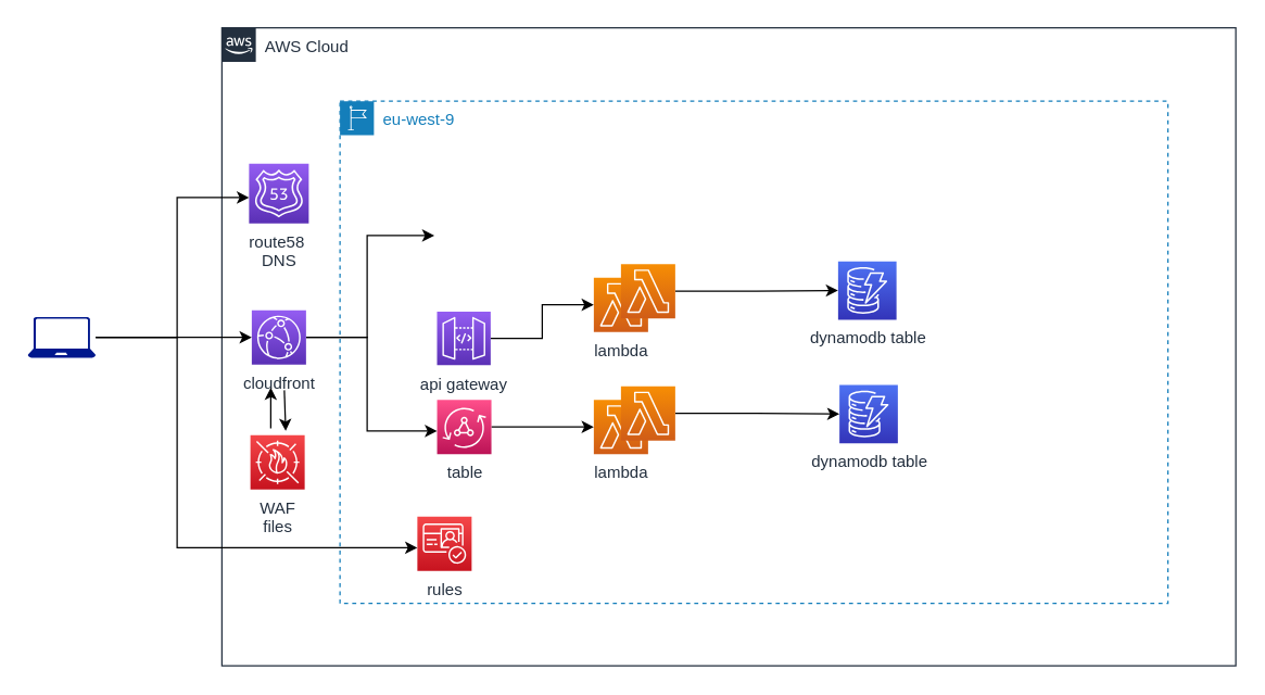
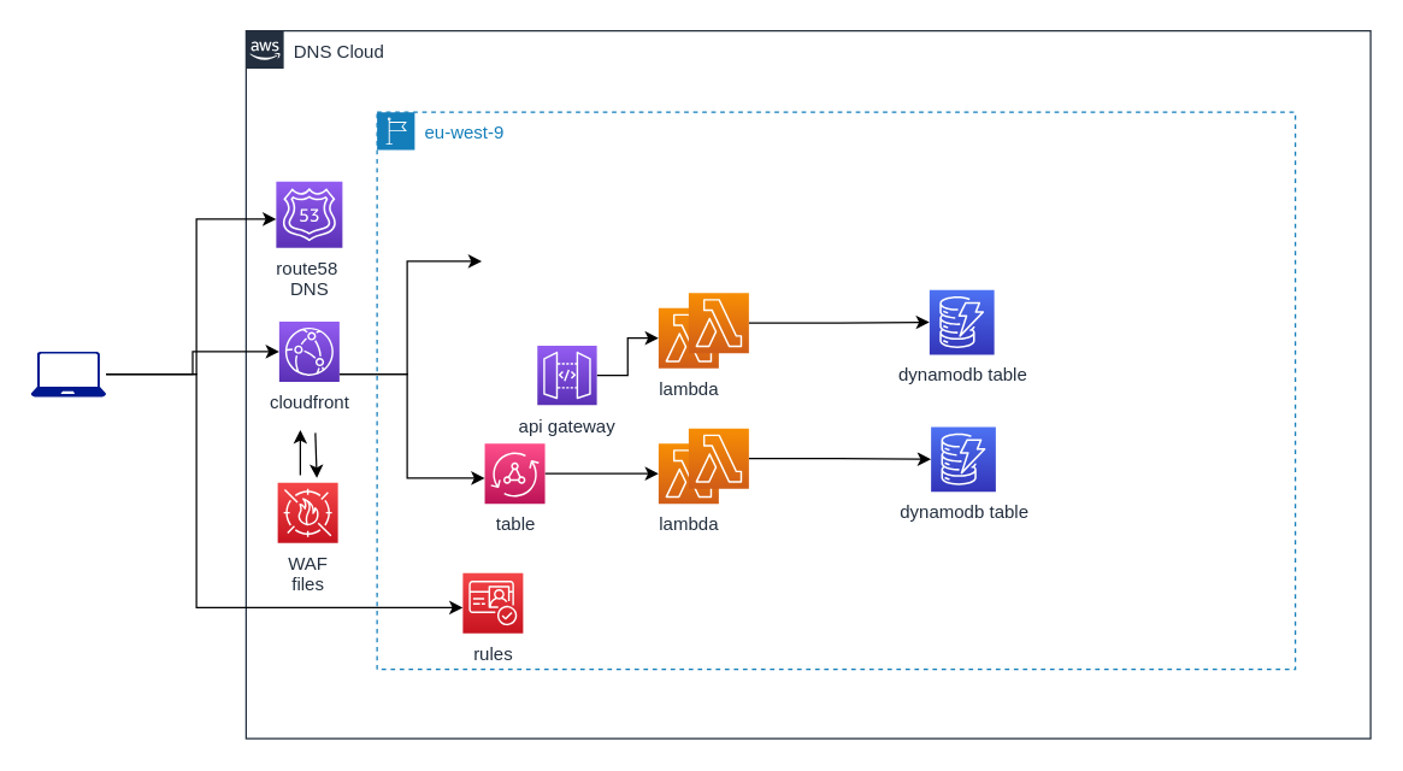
- <mxCell id="2" value="AWS Cloud" style="points=[[0,0],[0.25,0],[0.5,0],[0.75,0],[1,0],[1,0.25],[1,0.5],[1,0.75],[1,1],[0.75,1],[0.5,1],[0.25,1],[0,1],[0,0.75],[0,0.5],[0,0.25]];outlineConnect=0;gradientColor=none;html=1;whiteSpace=wrap;fontSize=12;fontStyle=0;container=1;pointerEvents=0;collapsible=0;recursiveResize=0;shape=mxgraph.aws4.group;grIcon=mxgraph.aws4.group_aws_cloud_alt;strokeColor=#232F3E;fillColor=none;verticalAlign=top;align=left;spacingLeft=30;fontColor=#232F3E;dashed=0;" parent="1" vertex="1"><mxGeometry x="163" y="20" width="747" height="470" as="geometry" /></mxCell>
+ <mxCell id="2" value="DNS Cloud" style="points=[[0,0],[0.25,0],[0.5,0],[0.75,0],[1,0],[1,0.25],[1,0.5],[1,0.75],[1,1],[0.75,1],[0.5,1],[0.25,1],[0,1],[0,0.75],[0,0.5],[0,0.25]];outlineConnect=0;gradientColor=none;html=1;whiteSpace=wrap;fontSize=12;fontStyle=0;container=1;pointerEvents=0;collapsible=0;recursiveResize=0;shape=mxgraph.aws4.group;grIcon=mxgraph.aws4.group_aws_cloud_alt;strokeColor=#232F3E;fillColor=none;verticalAlign=top;align=left;spacingLeft=30;fontColor=#232F3E;dashed=0;" parent="1" vertex="1"><mxGeometry x="163" y="20" width="747" height="470" as="geometry" /></mxCell>
- <mxCell id="19" value="cloudfront" style="sketch=0;points=[[0,0,0],[0.25,0,0],[0.5,0,0],[0.75,0,0],[1,0,0],[0,1,0],[0.25,1,0],[0.5,1,0],[0.75,1,0],[1,1,0],[0,0.25,0],[0,0.5,0],[0,0.75,0],[1,0.25,0],[1,0.5,0],[1,0.75,0]];outlineConnect=0;fontColor=#232F3E;gradientColor=#945DF2;gradientDirection=north;fillColor=#5A30B5;strokeColor=#ffffff;dashed=0;verticalLabelPosition=bottom;verticalAlign=top;align=center;html=1;fontSize=12;fontStyle=0;aspect=fixed;shape=mxgraph.aws4.resourceIcon;resIcon=mxgraph.aws4.cloudfront;" parent="2" vertex="1"><mxGeometry x="22" y="208" width="40" height="40" as="geometry" /></mxCell>
+ <mxCell id="19" value="cloudfront" style="sketch=0;points=[[0,0,0],[0.25,0,0],[0.5,0,0],[0.75,0,0],[1,0,0],[0,1,0],[0.25,1,0],[0.5,1,0],[0.75,1,0],[1,1,0],[0,0.25,0],[0,0.5,0],[0,0.75,0],[1,0.25,0],[1,0.5,0],[1,0.75,0]];outlineConnect=0;fontColor=#232F3E;gradientColor=#945DF2;gradientDirection=north;fillColor=#5A30B5;strokeColor=#ffffff;dashed=0;verticalLabelPosition=bottom;verticalAlign=top;align=center;html=1;fontSize=12;fontStyle=0;aspect=fixed;shape=mxgraph.aws4.resourceIcon;resIcon=mxgraph.aws4.cloudfront;" parent="2" vertex="1"><mxGeometry x="22" y="193" width="40" height="40" as="geometry" /></mxCell>
- <mxCell id="6" value="api gateway" style="sketch=0;points=[[0,0,0],[0.25,0,0],[0.5,0,0],[0.75,0,0],[1,0,0],[0,1,0],[0.25,1,0],[0.5,1,0],[0.75,1,0],[1,1,0],[0,0.25,0],[0,0.5,0],[0,0.75,0],[1,0.25,0],[1,0.5,0],[1,0.75,0]];outlineConnect=0;fontColor=#232F3E;gradientColor=#945DF2;gradientDirection=north;fillColor=#5A30B5;strokeColor=#ffffff;dashed=0;verticalLabelPosition=bottom;verticalAlign=top;align=center;html=1;fontSize=12;fontStyle=0;aspect=fixed;shape=mxgraph.aws4.resourceIcon;resIcon=mxgraph.aws4.api_gateway;" parent="3" vertex="1"><mxGeometry x="71.5" y="155" width="39.5" height="39.5" as="geometry" /></mxCell>
+ <mxCell id="6" value="api gateway" style="sketch=0;points=[[0,0,0],[0.25,0,0],[0.5,0,0],[0.75,0,0],[1,0,0],[0,1,0],[0.25,1,0],[0.5,1,0],[0.75,1,0],[1,1,0],[0,0.25,0],[0,0.5,0],[0,0.75,0],[1,0.25,0],[1,0.5,0],[1,0.75,0]];outlineConnect=0;fontColor=#232F3E;gradientColor=#945DF2;gradientDirection=north;fillColor=#5A30B5;strokeColor=#ffffff;dashed=0;verticalLabelPosition=bottom;verticalAlign=top;align=center;html=1;fontSize=12;fontStyle=0;aspect=fixed;shape=mxgraph.aws4.resourceIcon;resIcon=mxgraph.aws4.api_gateway;" parent="3" vertex="1"><mxGeometry x="106.5" y="155" width="39.5" height="39.5" as="geometry" /></mxCell>
